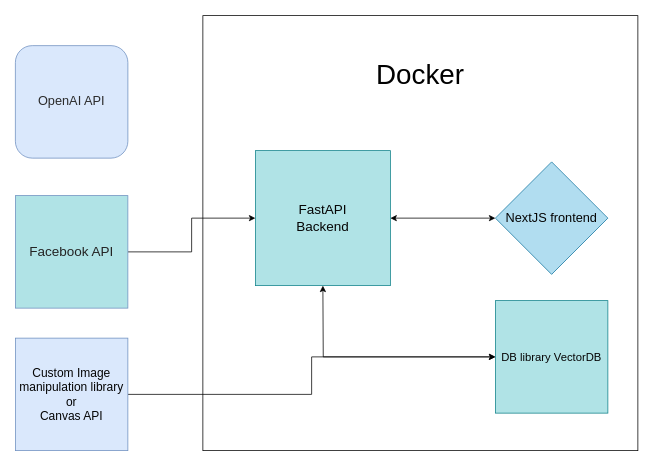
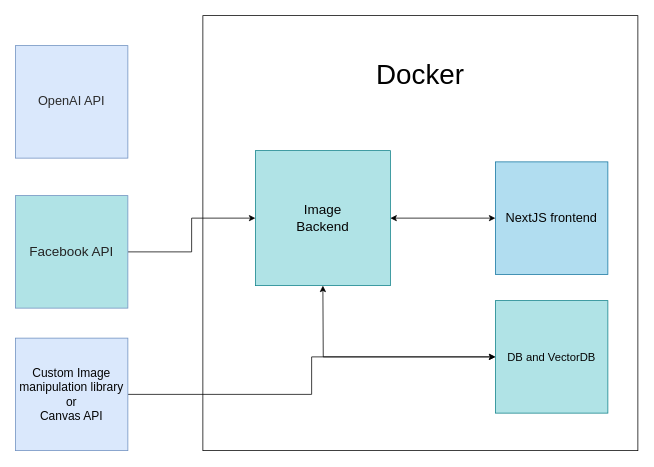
- <mxCell id="9" value="&lt;font style=&quot;font-size: 17px;&quot; color=&quot;#2b2b2b&quot;&gt;OpenAI API&lt;/font&gt;" style="whiteSpace=wrap;html=1;aspect=fixed;fillColor=#dae8fc;strokeColor=#6c8ebf;rounded=1;" vertex="1" parent="1"><mxGeometry x="20" y="60" width="150" height="150" as="geometry" /></mxCell>
+ <mxCell id="9" value="&lt;font style=&quot;font-size: 17px;&quot; color=&quot;#2b2b2b&quot;&gt;OpenAI API&lt;/font&gt;" style="whiteSpace=wrap;html=1;aspect=fixed;fillColor=#dae8fc;strokeColor=#6c8ebf;" vertex="1" parent="1"><mxGeometry x="20" y="60" width="150" height="150" as="geometry" /></mxCell>
- <mxCell id="5" value="&lt;font color=&quot;#050505&quot;&gt;&lt;span style=&quot;font-size: 18px;&quot;&gt;FastAPI&lt;br&gt;Backend&lt;br&gt;&lt;/span&gt;&lt;/font&gt;" style="whiteSpace=wrap;html=1;aspect=fixed;fillColor=#b0e3e6;strokeColor=#0e8088;" vertex="1" parent="1"><mxGeometry x="340" y="200" width="180" height="180" as="geometry" /></mxCell>
+ <mxCell id="5" value="&lt;font color=&quot;#050505&quot;&gt;&lt;span style=&quot;font-size: 18px;&quot;&gt;Image&lt;br&gt;Backend&lt;br&gt;&lt;/span&gt;&lt;/font&gt;" style="whiteSpace=wrap;html=1;aspect=fixed;fillColor=#b0e3e6;strokeColor=#0e8088;" vertex="1" parent="1"><mxGeometry x="340" y="200" width="180" height="180" as="geometry" /></mxCell>
- <mxCell id="8" value="&lt;font color=&quot;#050505&quot; style=&quot;font-size: 17px;&quot;&gt;NextJS frontend&lt;/font&gt;" style="rhombus;whiteSpace=wrap;html=1;aspect=fixed;fillColor=#b1ddf0;strokeColor=#10739e;" vertex="1" parent="1"><mxGeometry x="660" y="215" width="150" height="150" as="geometry" /></mxCell>
+ <mxCell id="8" value="&lt;font color=&quot;#050505&quot; style=&quot;font-size: 17px;&quot;&gt;NextJS frontend&lt;/font&gt;" style="whiteSpace=wrap;html=1;aspect=fixed;fillColor=#b1ddf0;strokeColor=#10739e;" vertex="1" parent="1"><mxGeometry x="660" y="215" width="150" height="150" as="geometry" /></mxCell>
- <mxCell id="7" value="&lt;font style=&quot;font-size: 15px;&quot; color=&quot;#050505&quot;&gt;DB library VectorDB&lt;/font&gt;" style="whiteSpace=wrap;html=1;aspect=fixed;fillColor=#b0e3e6;strokeColor=#0e8088;" vertex="1" parent="1"><mxGeometry x="660" y="400" width="150" height="150" as="geometry" /></mxCell>
+ <mxCell id="7" value="&lt;font style=&quot;font-size: 15px;&quot; color=&quot;#050505&quot;&gt;DB and VectorDB&lt;/font&gt;" style="whiteSpace=wrap;html=1;aspect=fixed;fillColor=#b0e3e6;strokeColor=#0e8088;" vertex="1" parent="1"><mxGeometry x="660" y="400" width="150" height="150" as="geometry" /></mxCell>
